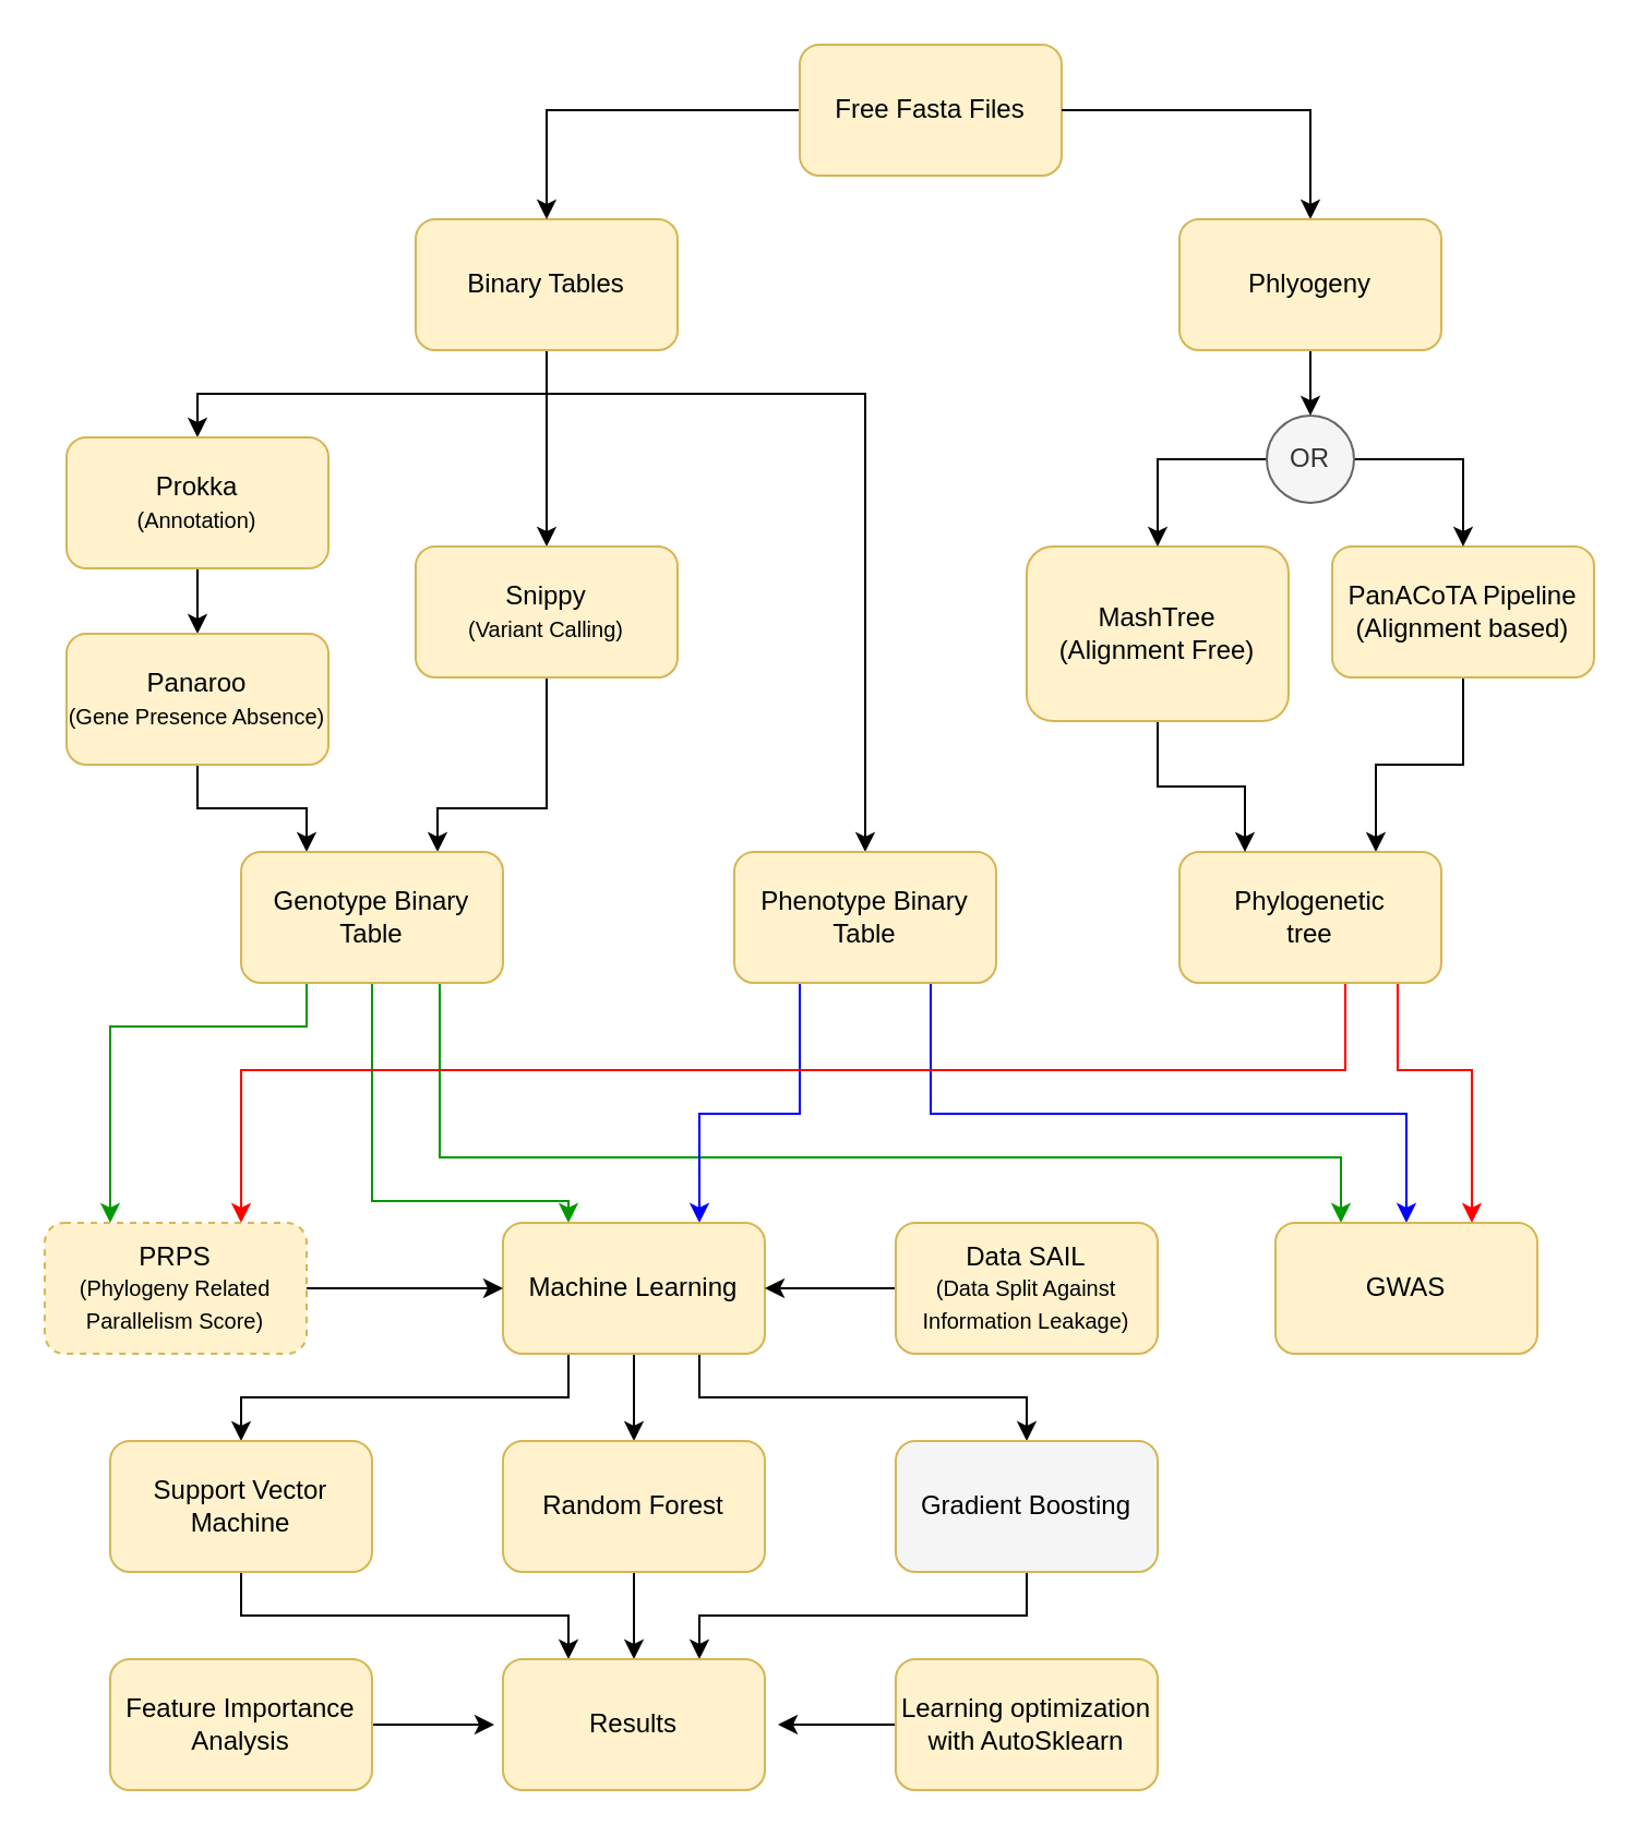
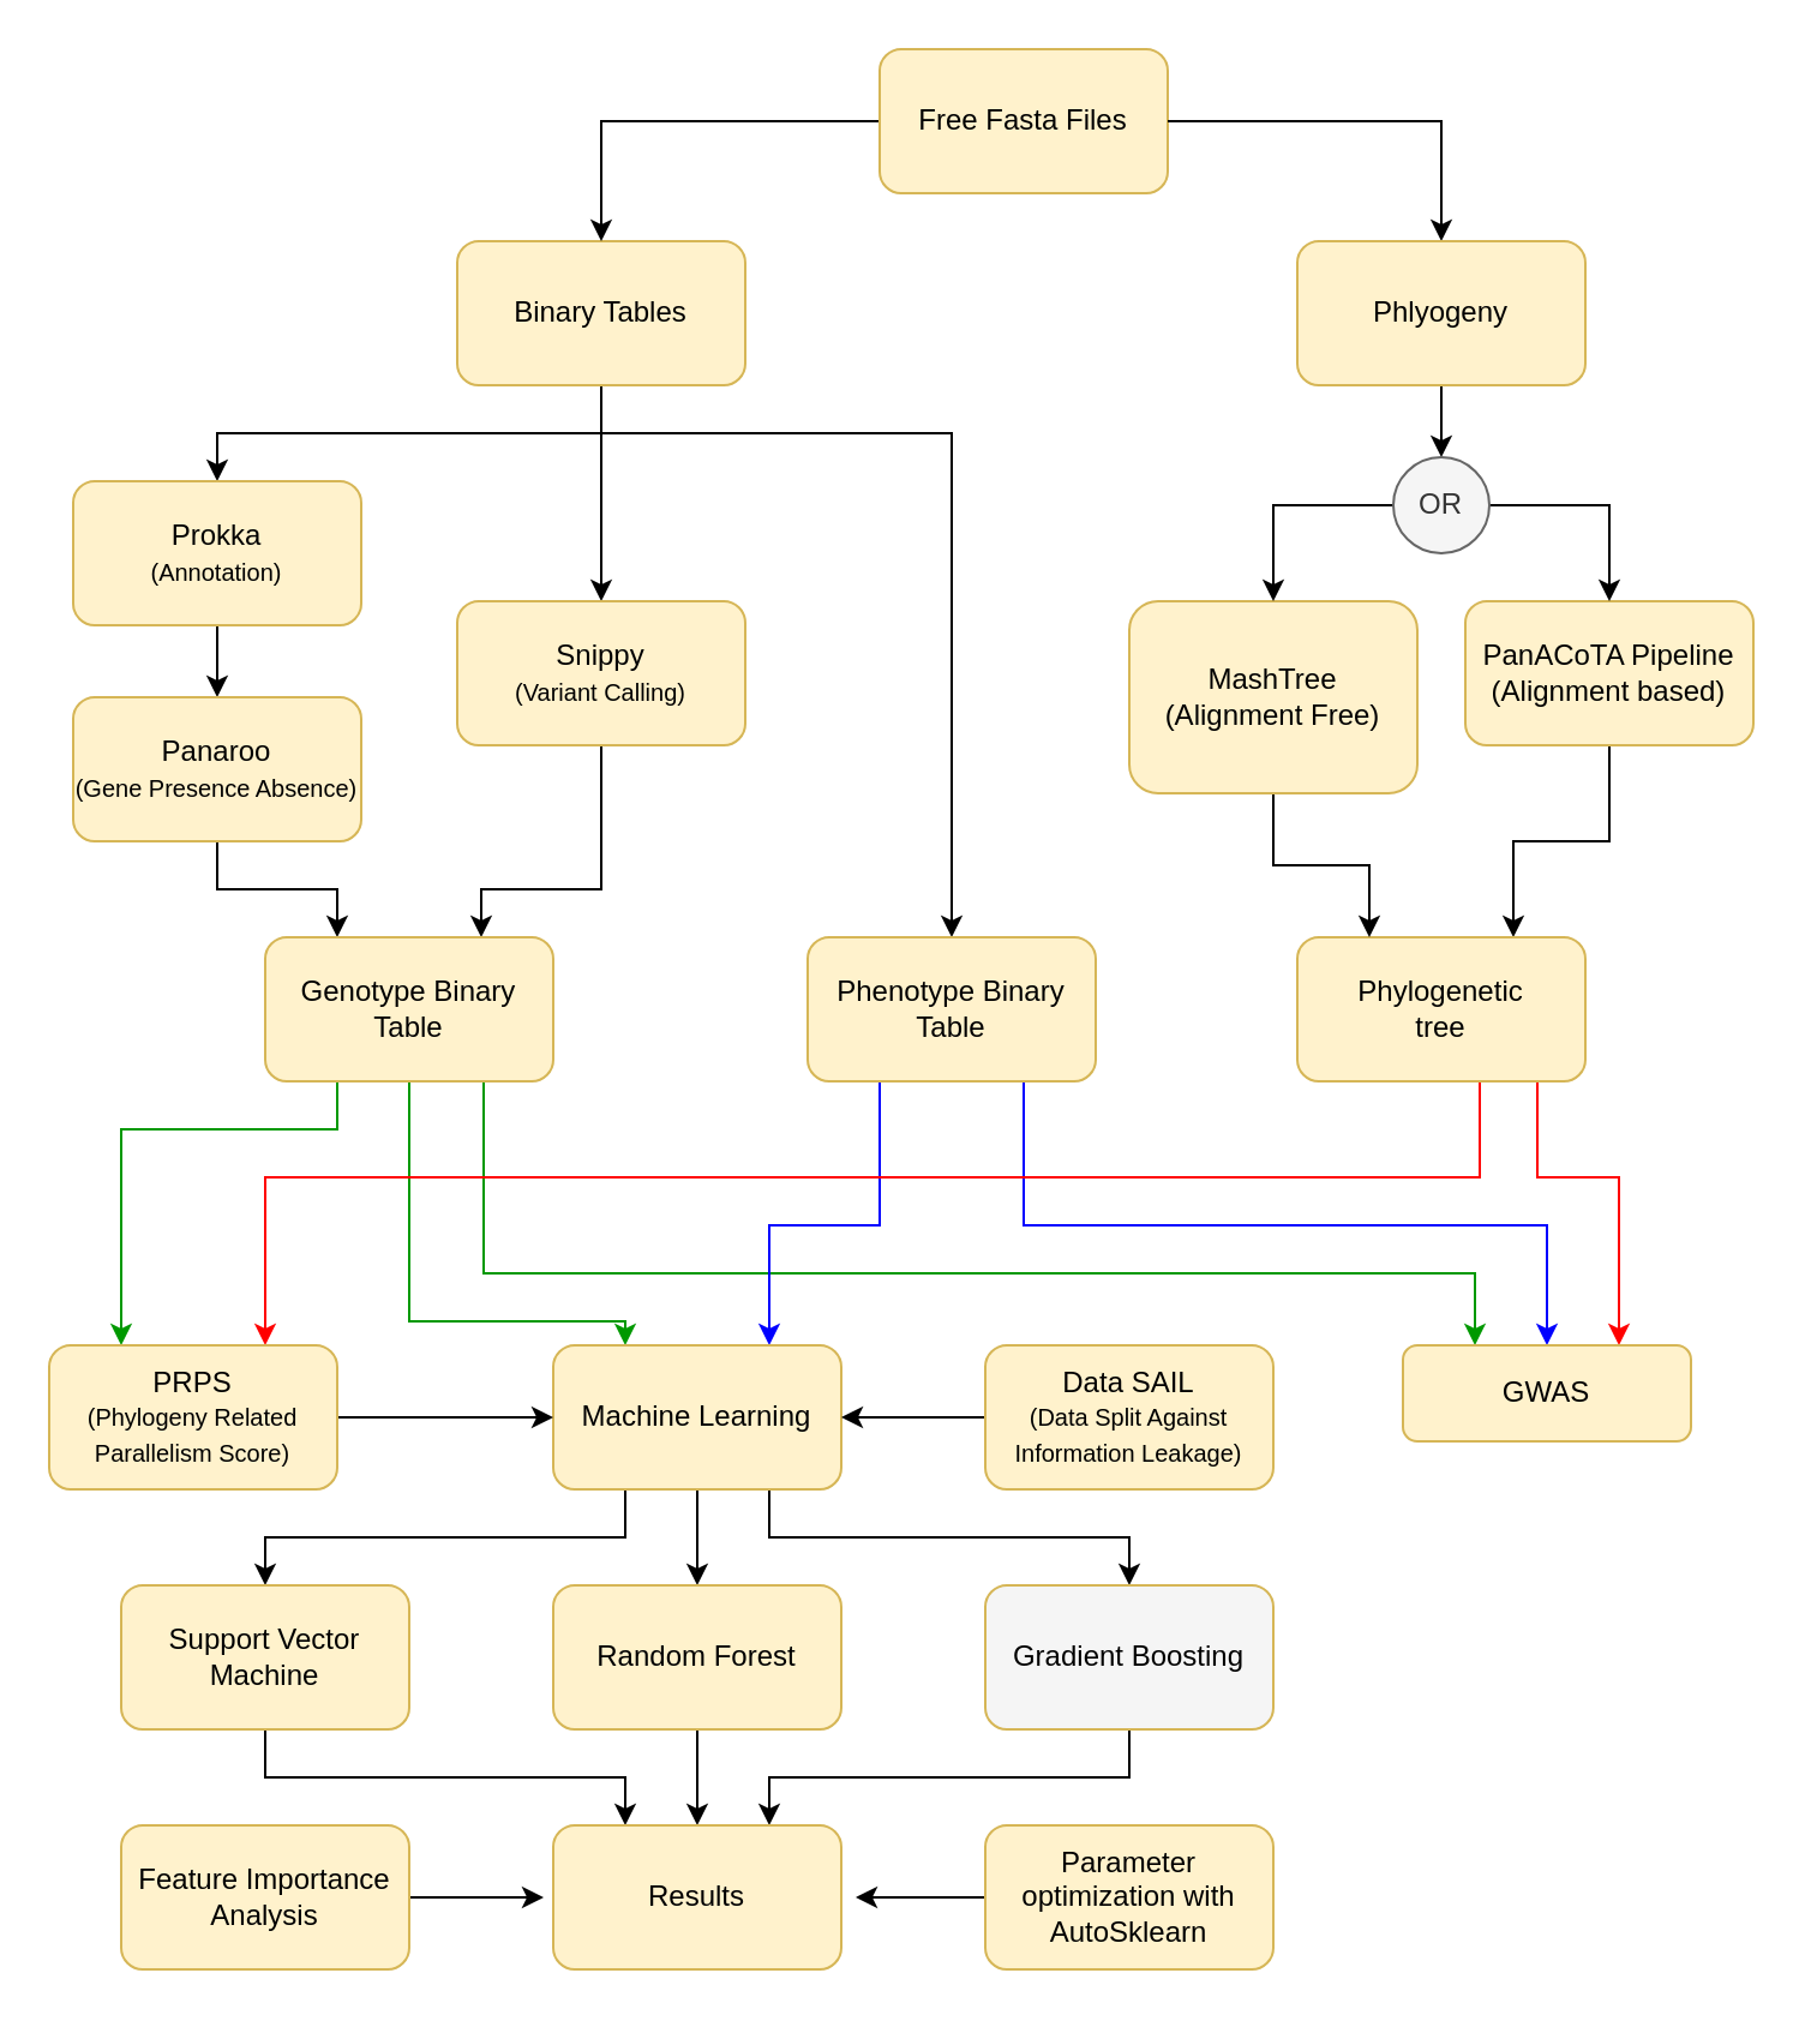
- <mxCell id="30" value="PRPS&lt;br&gt;&lt;font style=&quot;font-size: 10px;&quot;&gt;(Phylogeny Related Parallelism Score)&lt;/font&gt;" style="rounded=1;whiteSpace=wrap;html=1;fillColor=#fff2cc;strokeColor=#d6b656;dashed=1;" parent="1" vertex="1"><mxGeometry x="20" y="560" width="120" height="60" as="geometry" /></mxCell>
+ <mxCell id="30" value="PRPS&lt;br&gt;&lt;font style=&quot;font-size: 10px;&quot;&gt;(Phylogeny Related Parallelism Score)&lt;/font&gt;" style="rounded=1;whiteSpace=wrap;html=1;fillColor=#fff2cc;strokeColor=#d6b656;" parent="1" vertex="1"><mxGeometry x="20" y="560" width="120" height="60" as="geometry" /></mxCell>
- <mxCell id="24" value="GWAS" style="rounded=1;whiteSpace=wrap;html=1;fillColor=#fff2cc;strokeColor=#d6b656;" parent="1" vertex="1"><mxGeometry x="584" y="560" width="120" height="60" as="geometry" /></mxCell>
+ <mxCell id="24" value="GWAS" style="rounded=1;whiteSpace=wrap;html=1;fillColor=#fff2cc;strokeColor=#d6b656;" parent="1" vertex="1"><mxGeometry x="584" y="560" width="120" height="40" as="geometry" /></mxCell>
- <mxCell id="38" value="Learning optimization with AutoSklearn" style="rounded=1;whiteSpace=wrap;html=1;fillColor=#fff2cc;strokeColor=#d6b656;" parent="1" vertex="1"><mxGeometry x="410" y="760" width="120" height="60" as="geometry" /></mxCell>
+ <mxCell id="38" value="Parameter optimization with AutoSklearn" style="rounded=1;whiteSpace=wrap;html=1;fillColor=#fff2cc;strokeColor=#d6b656;" parent="1" vertex="1"><mxGeometry x="410" y="760" width="120" height="60" as="geometry" /></mxCell>
